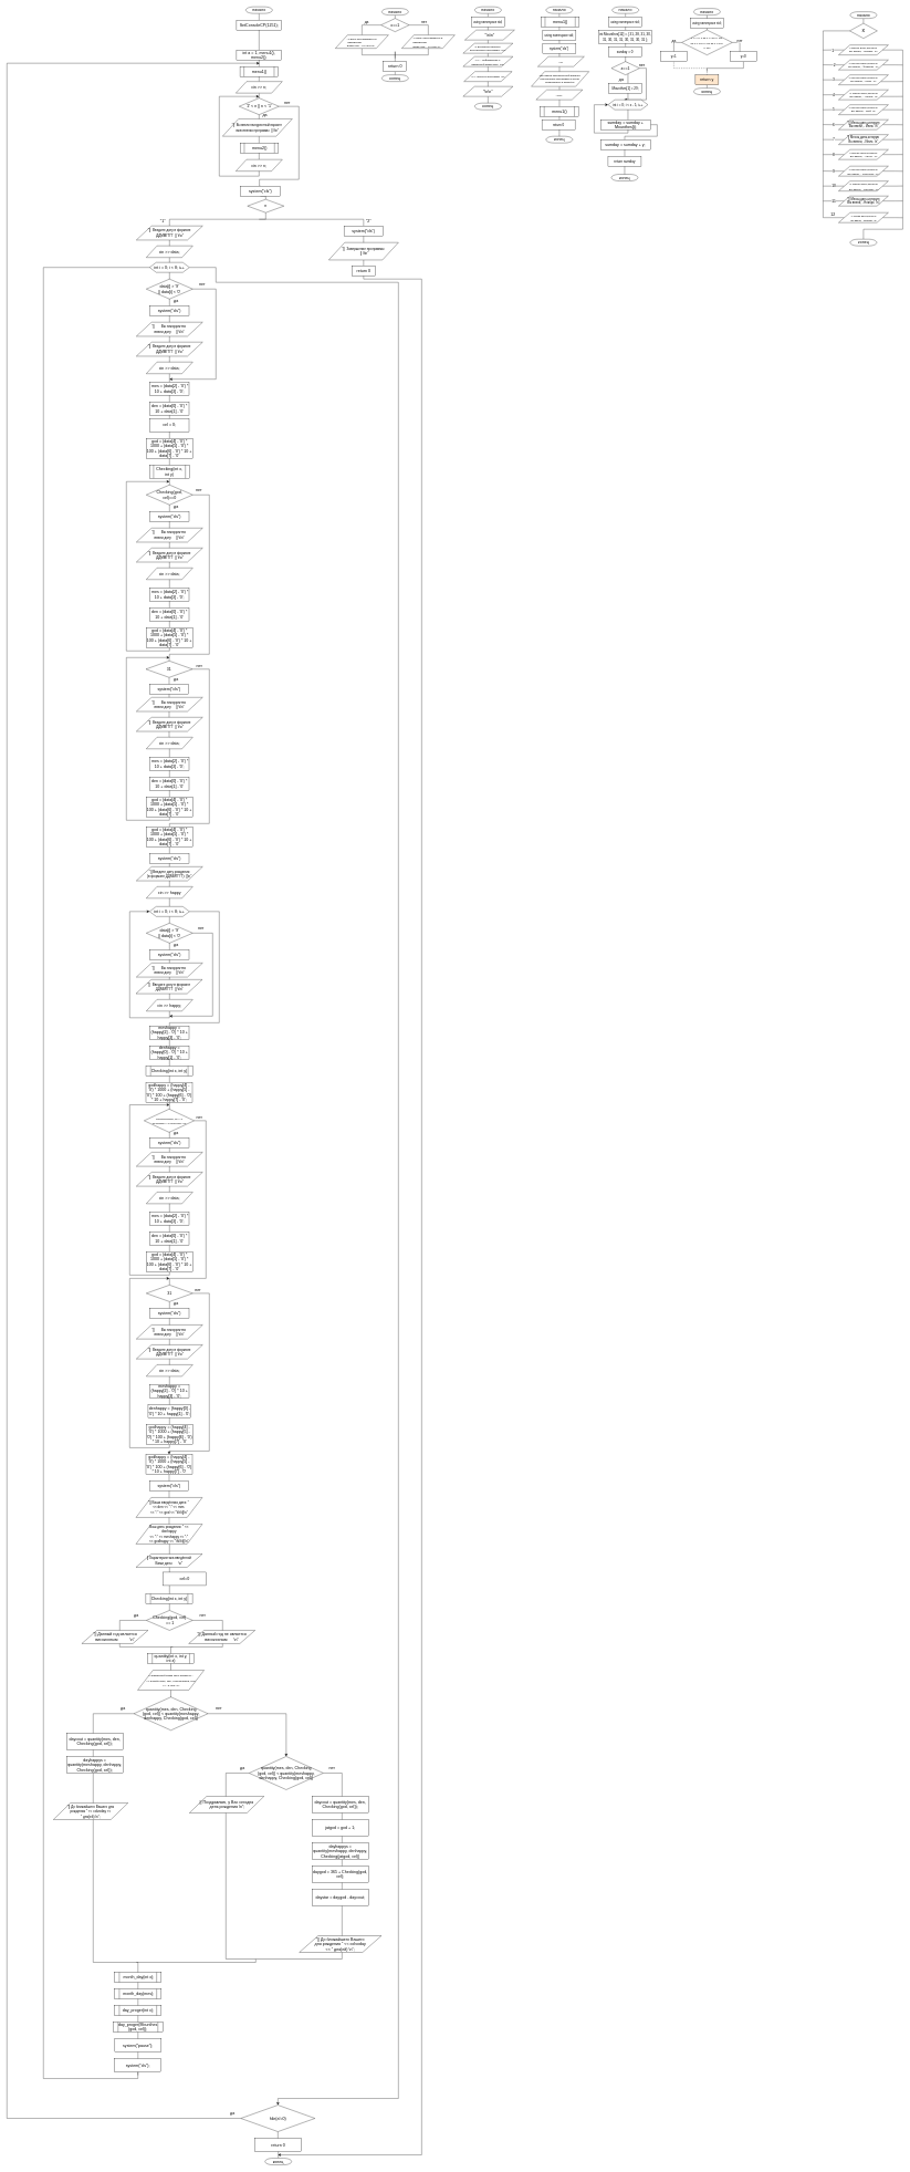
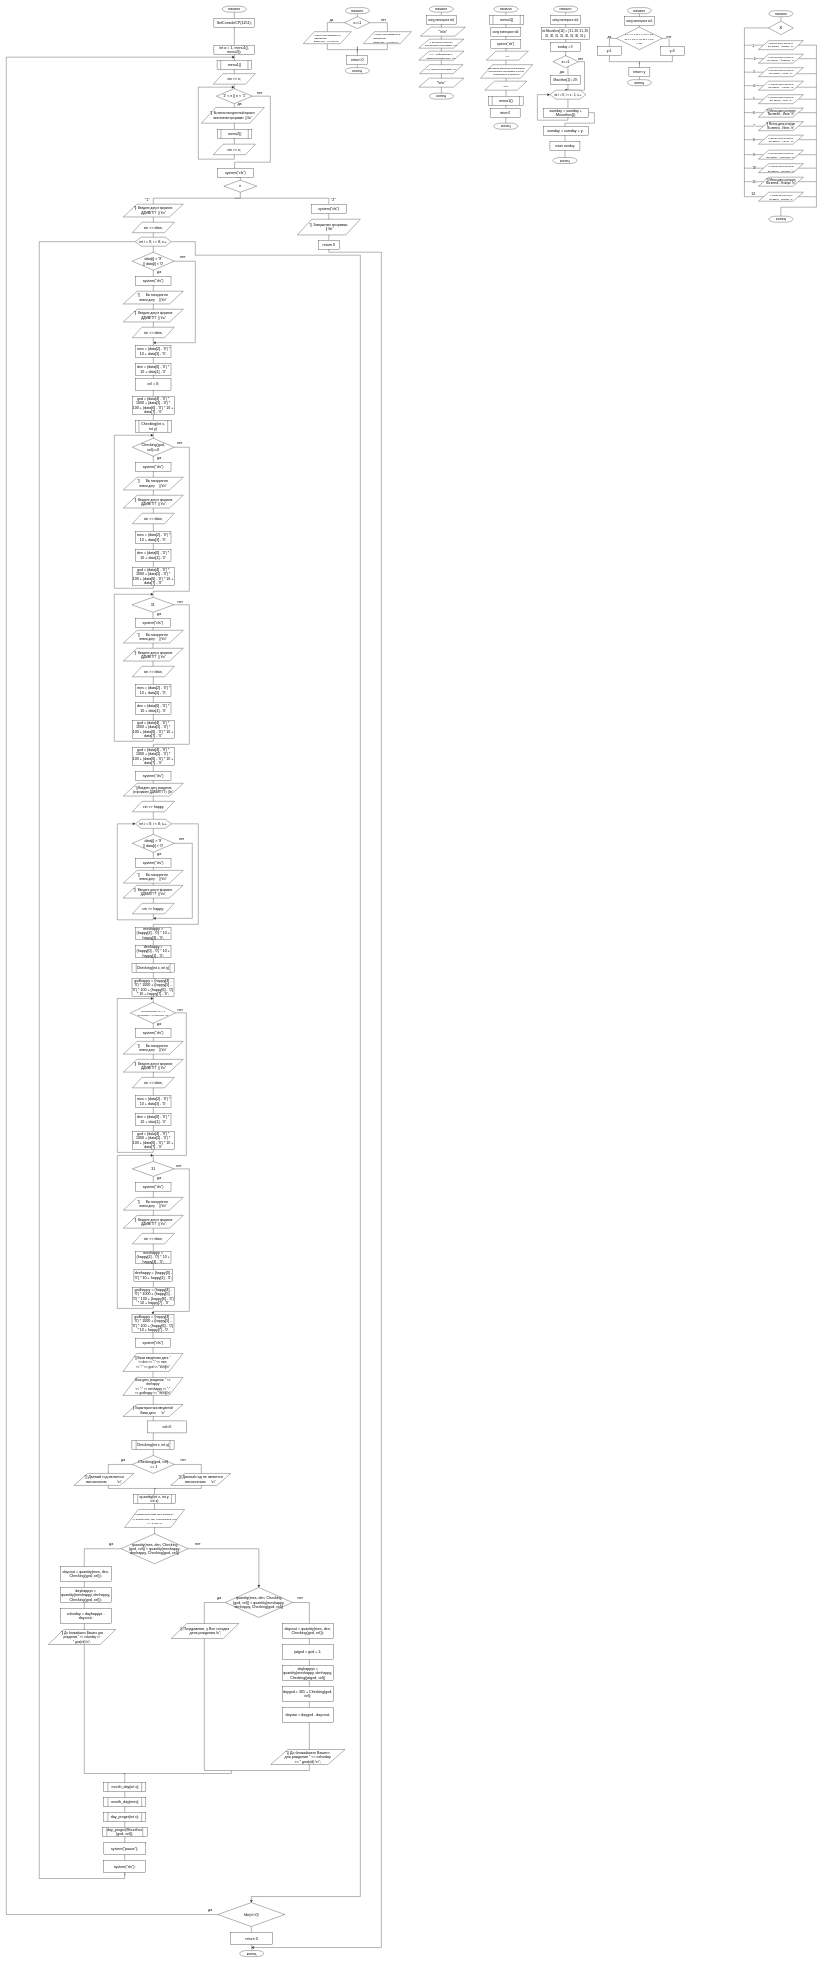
- <mxCell id="64" style="edgeStyle=orthogonalEdgeStyle;rounded=0;orthogonalLoop=1;jettySize=auto;html=1;exitX=0.5;exitY=1;exitDx=0;exitDy=0;entryX=0.5;entryY=0;entryDx=0;entryDy=0;endArrow=none;endFill=0;dashed=1;" parent="1" source="65" target="61" edge="1"><mxGeometry relative="1" as="geometry"><Array as="points"><mxPoint x="2030" y="205" /><mxPoint x="2130" y="205" /></Array></mxGeometry></mxCell>
+ <mxCell id="64" style="edgeStyle=orthogonalEdgeStyle;rounded=0;orthogonalLoop=1;jettySize=auto;html=1;exitX=0.5;exitY=1;exitDx=0;exitDy=0;entryX=0.5;entryY=0;entryDx=0;entryDy=0;endArrow=none;endFill=0;" parent="1" source="65" target="61" edge="1"><mxGeometry relative="1" as="geometry"><Array as="points"><mxPoint x="2030" y="205" /><mxPoint x="2130" y="205" /></Array></mxGeometry></mxCell>
- <mxCell id="61" value="return y" style="rounded=0;whiteSpace=wrap;html=1;absoluteArcSize=1;arcSize=14;strokeWidth=1;fillColor=#ffe6cc;" parent="1" vertex="1"><mxGeometry x="2095" y="225" width="70" height="30" as="geometry" /></mxCell>
+ <mxCell id="61" value="return y" style="rounded=0;whiteSpace=wrap;html=1;absoluteArcSize=1;arcSize=14;strokeWidth=1;" parent="1" vertex="1"><mxGeometry x="2095" y="225" width="70" height="30" as="geometry" /></mxCell>
+ <mxCell id="192" value="colvoday = dayhappys - daycout;" style="rounded=0;whiteSpace=wrap;html=1;absoluteArcSize=1;arcSize=14;strokeWidth=1;" parent="1" vertex="1"><mxGeometry x="200" y="5360" width="170" height="50" as="geometry" /></mxCell>
